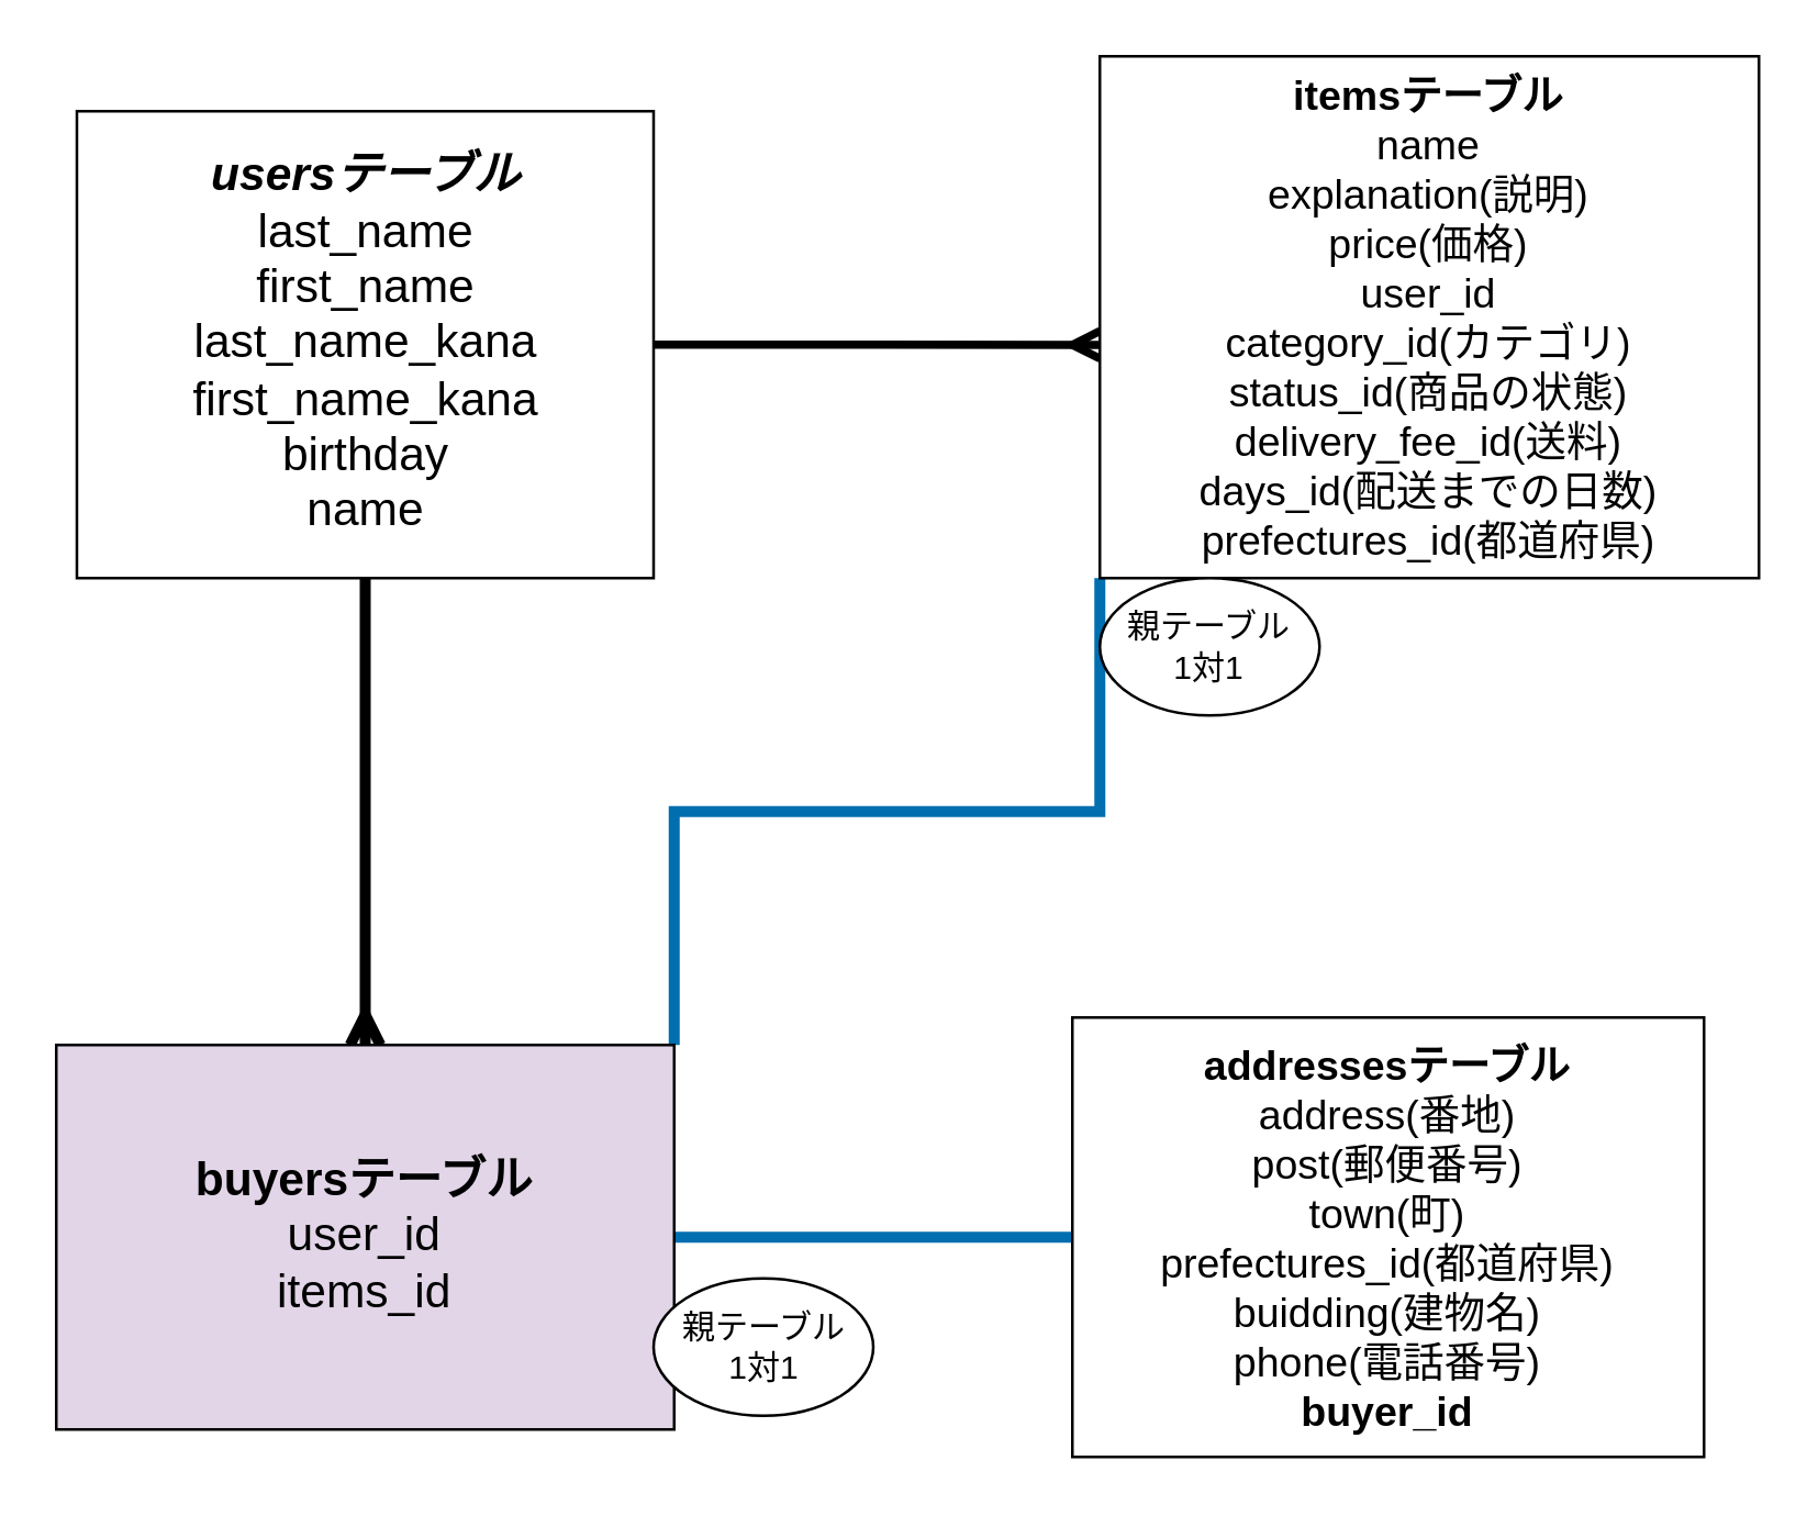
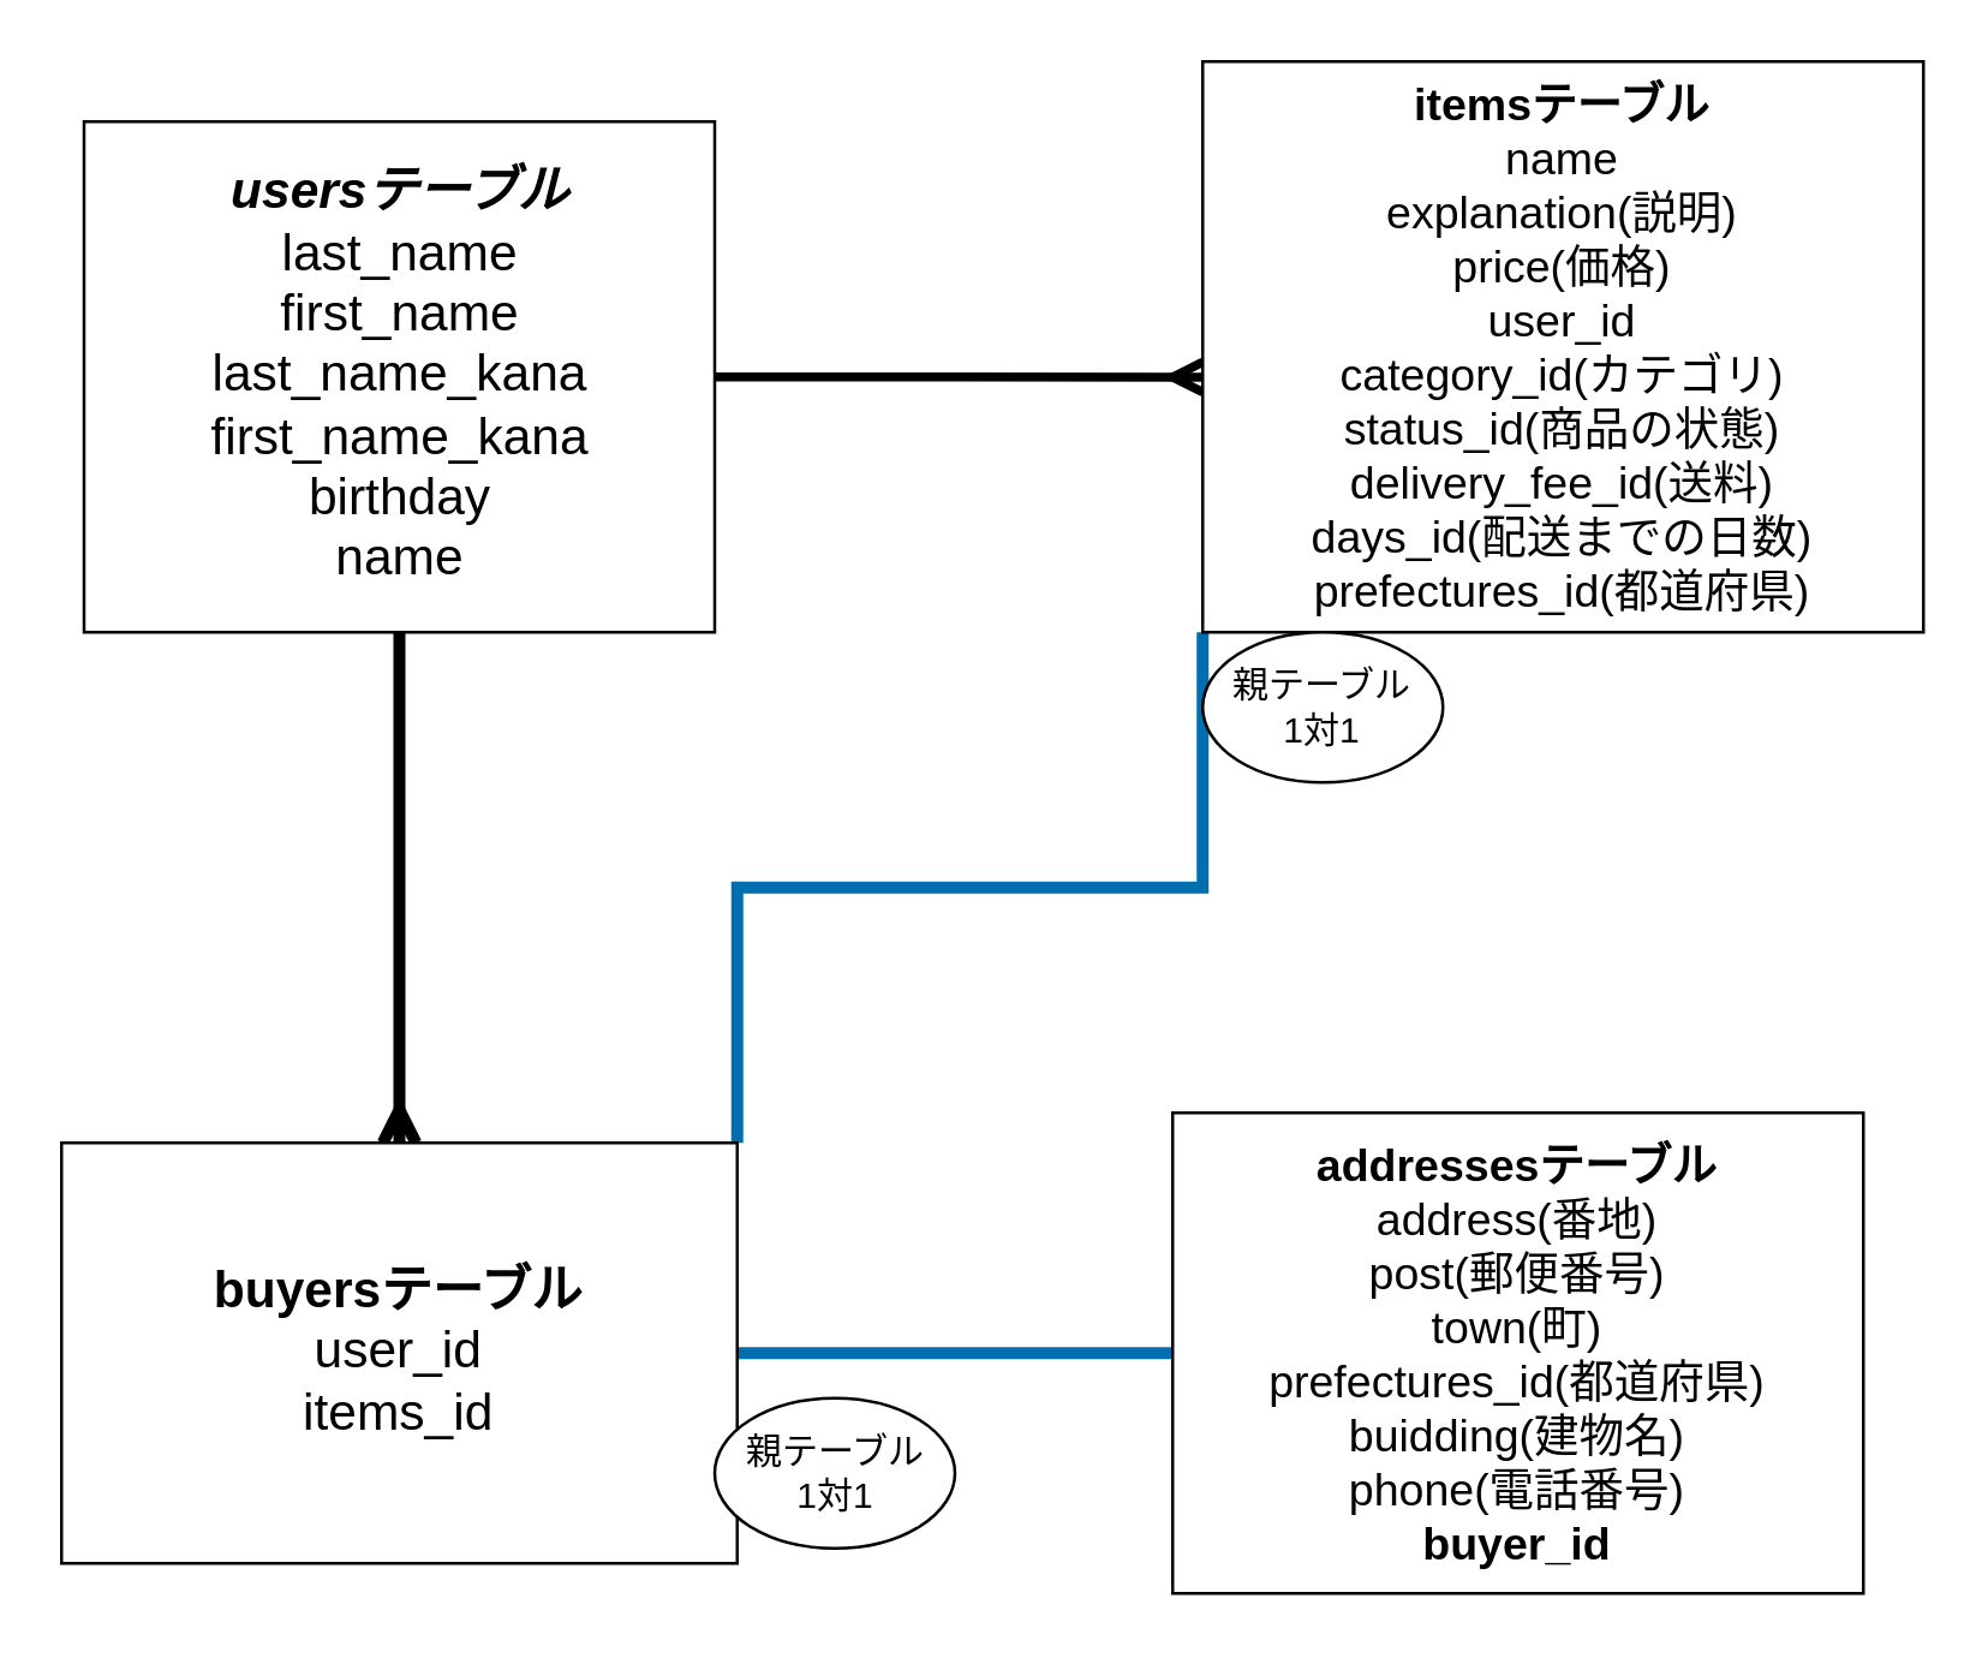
- <mxCell id="8" value="&lt;font style=&quot;font-size: 17px&quot;&gt;&lt;b&gt;buyersテーブル&lt;/b&gt;&lt;br&gt;user_id&lt;br&gt;items_id&lt;/font&gt;" style="whiteSpace=wrap;html=1;rotation=0;fillColor=#e1d5e7;" parent="1" vertex="1"><mxGeometry x="20" y="380" width="225" height="140" as="geometry" /></mxCell>
+ <mxCell id="8" value="&lt;font style=&quot;font-size: 17px&quot;&gt;&lt;b&gt;buyersテーブル&lt;/b&gt;&lt;br&gt;user_id&lt;br&gt;items_id&lt;/font&gt;" style="whiteSpace=wrap;html=1;rotation=0;" parent="1" vertex="1"><mxGeometry x="20" y="380" width="225" height="140" as="geometry" /></mxCell>
